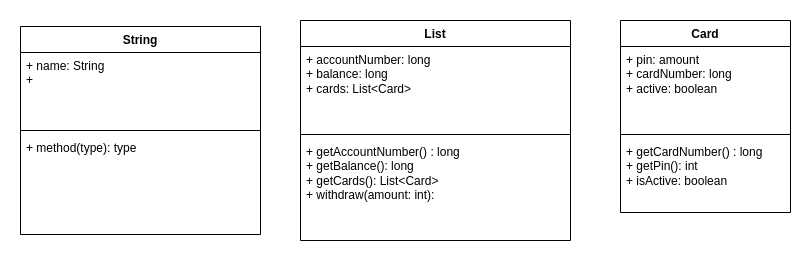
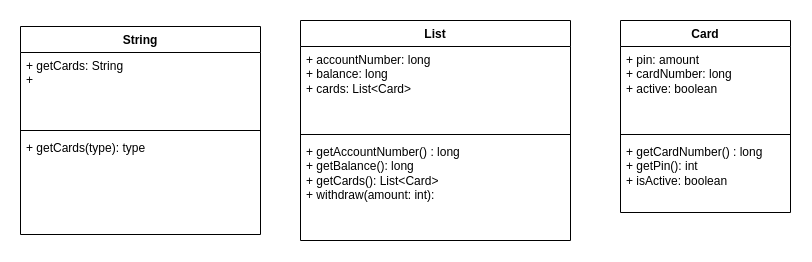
- <mxCell id="3" value="+ name: String&lt;br&gt;+" style="text;strokeColor=none;fillColor=none;align=left;verticalAlign=top;spacingLeft=4;spacingRight=4;overflow=hidden;rotatable=0;points=[[0,0.5],[1,0.5]];portConstraint=eastwest;whiteSpace=wrap;html=1;" vertex="1" parent="2"><mxGeometry y="26" width="240" height="74" as="geometry" /></mxCell>
+ <mxCell id="3" value="+ getCards: String&lt;br&gt;+" style="text;strokeColor=none;fillColor=none;align=left;verticalAlign=top;spacingLeft=4;spacingRight=4;overflow=hidden;rotatable=0;points=[[0,0.5],[1,0.5]];portConstraint=eastwest;whiteSpace=wrap;html=1;" vertex="1" parent="2"><mxGeometry y="26" width="240" height="74" as="geometry" /></mxCell>
- <mxCell id="5" value="+ method(type): type" style="text;strokeColor=none;fillColor=none;align=left;verticalAlign=top;spacingLeft=4;spacingRight=4;overflow=hidden;rotatable=0;points=[[0,0.5],[1,0.5]];portConstraint=eastwest;whiteSpace=wrap;html=1;" vertex="1" parent="2"><mxGeometry y="108" width="240" height="100" as="geometry" /></mxCell>
+ <mxCell id="5" value="+ getCards(type): type" style="text;strokeColor=none;fillColor=none;align=left;verticalAlign=top;spacingLeft=4;spacingRight=4;overflow=hidden;rotatable=0;points=[[0,0.5],[1,0.5]];portConstraint=eastwest;whiteSpace=wrap;html=1;" vertex="1" parent="2"><mxGeometry y="108" width="240" height="100" as="geometry" /></mxCell>
